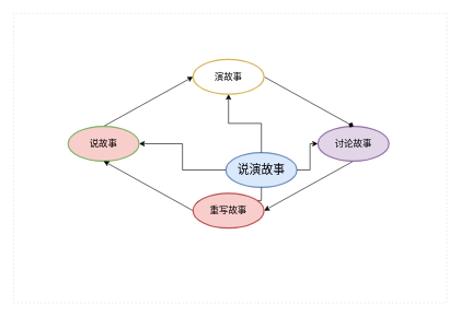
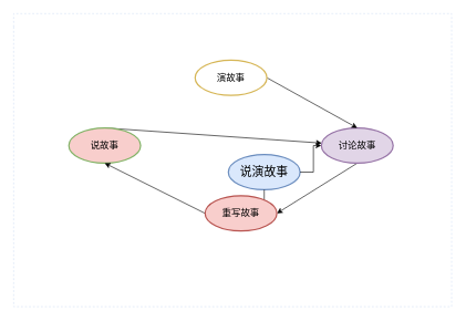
- <mxCell id="8" style="rounded=0;orthogonalLoop=1;jettySize=auto;html=1;exitX=0.5;exitY=0;exitDx=0;exitDy=0;entryX=0;entryY=0.5;entryDx=0;entryDy=0;" edge="1" parent="2" source="9" target="12"><mxGeometry relative="1" as="geometry" /></mxCell>
+ <mxCell id="8" style="rounded=0;orthogonalLoop=1;jettySize=auto;html=1;exitX=0.5;exitY=0;exitDx=0;exitDy=0;" edge="1" parent="2" source="9" target="6"><mxGeometry relative="1" as="geometry" /></mxCell>
- <mxCell id="11" style="rounded=0;orthogonalLoop=1;jettySize=auto;html=1;exitX=1;exitY=0.5;exitDx=0;exitDy=0;entryX=0.5;entryY=0;entryDx=0;entryDy=0;flowAnimation=0;endArrow=diamond;" edge="1" parent="2" source="12" target="6"><mxGeometry relative="1" as="geometry" /></mxCell>
+ <mxCell id="11" style="rounded=0;orthogonalLoop=1;jettySize=auto;html=1;exitX=1;exitY=0.5;exitDx=0;exitDy=0;entryX=0.5;entryY=0;entryDx=0;entryDy=0;flowAnimation=0;" edge="1" parent="2" source="12" target="6"><mxGeometry relative="1" as="geometry" /></mxCell>
- <mxCell id="10" value="" style="edgeStyle=orthogonalEdgeStyle;rounded=0;orthogonalLoop=1;jettySize=auto;html=1;" edge="1" source="3" target="12" parent="2"><mxGeometry relative="1" as="geometry" /></mxCell>
- <mxCell id="7" value="" style="edgeStyle=orthogonalEdgeStyle;rounded=0;orthogonalLoop=1;jettySize=auto;html=1;" edge="1" source="3" target="9" parent="2"><mxGeometry relative="1" as="geometry" /></mxCell>
- <mxCell id="15" value="&lt;font style=&quot;font-size: 14px;&quot; face=&quot;Comic Sans MS&quot;&gt;重写故事&lt;/font&gt;" style="ellipse;whiteSpace=wrap;html=1;align=center;container=1;recursiveResize=0;treeFolding=1;strokeWidth=2;fillColor=#f8cecc;strokeColor=#b85450;" vertex="1" parent="2"><mxGeometry x="273" y="274" width="108" height="53" as="geometry" /></mxCell>
+ <mxCell id="15" value="&lt;font style=&quot;font-size: 14px;&quot; face=&quot;Comic Sans MS&quot;&gt;重写故事&lt;/font&gt;" style="ellipse;whiteSpace=wrap;html=1;align=center;container=1;recursiveResize=0;treeFolding=1;strokeWidth=2;fillColor=#f8cecc;strokeColor=#b85450;" vertex="1" parent="2"><mxGeometry x="288" y="274" width="108" height="53" as="geometry" /></mxCell>
